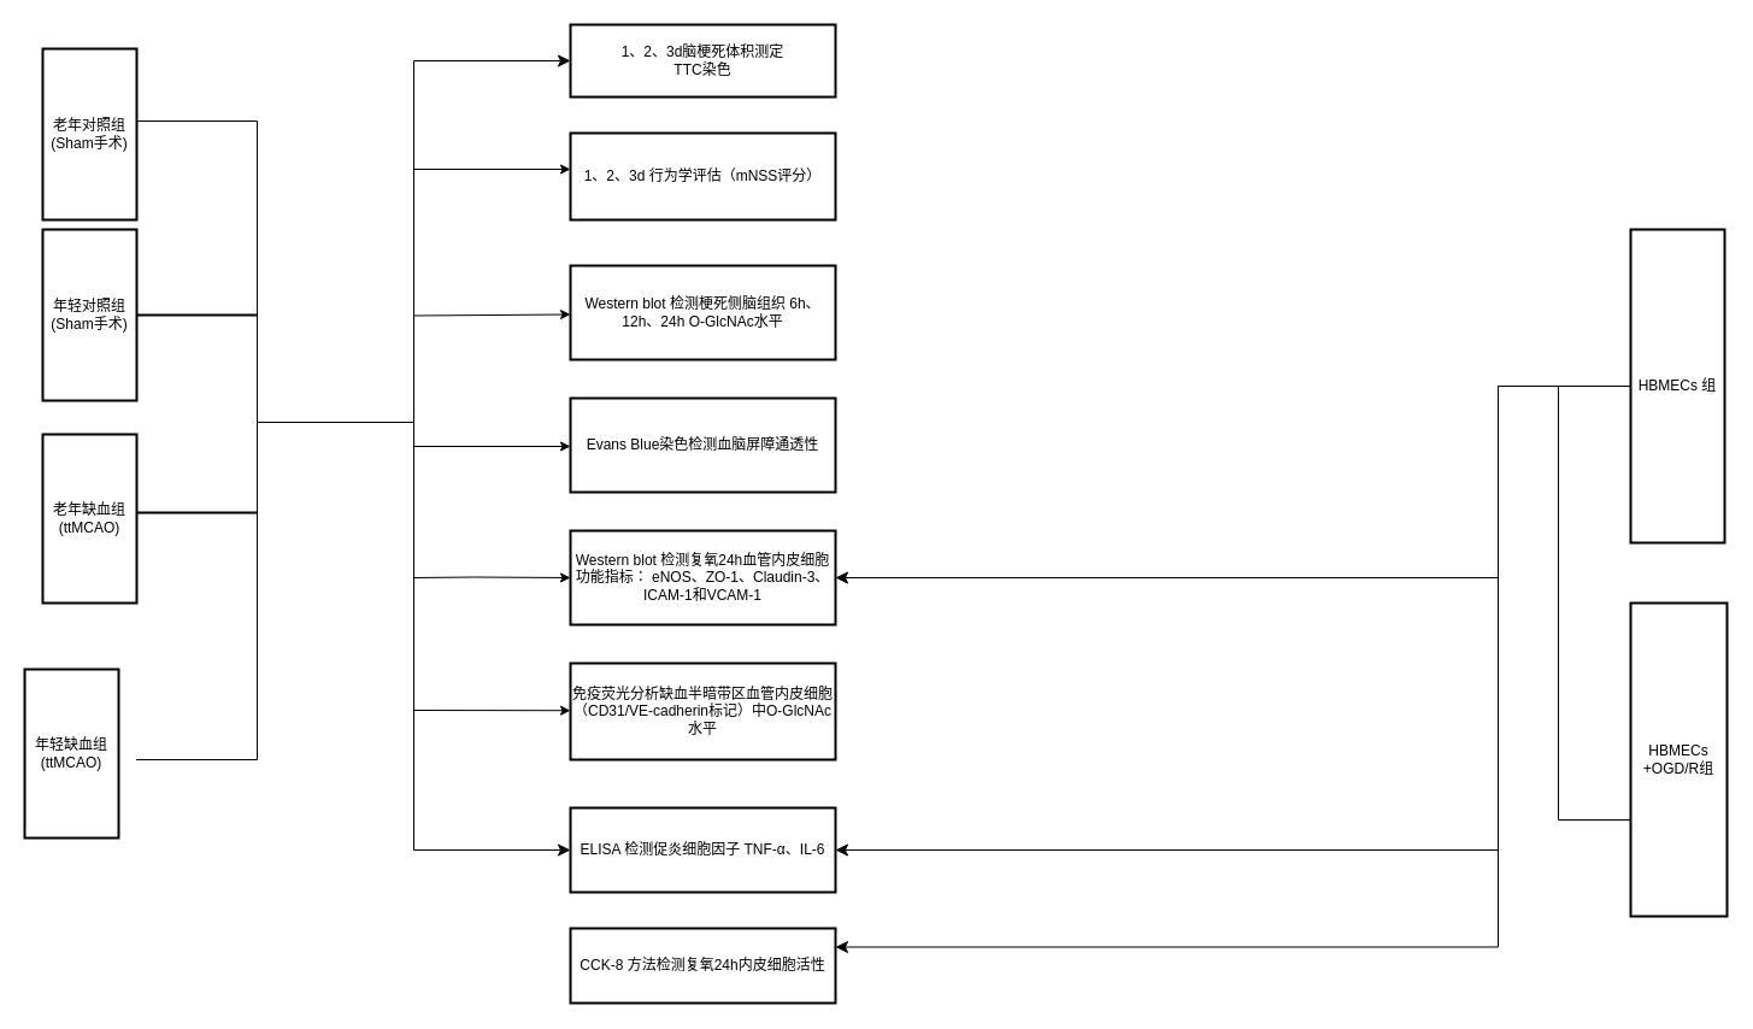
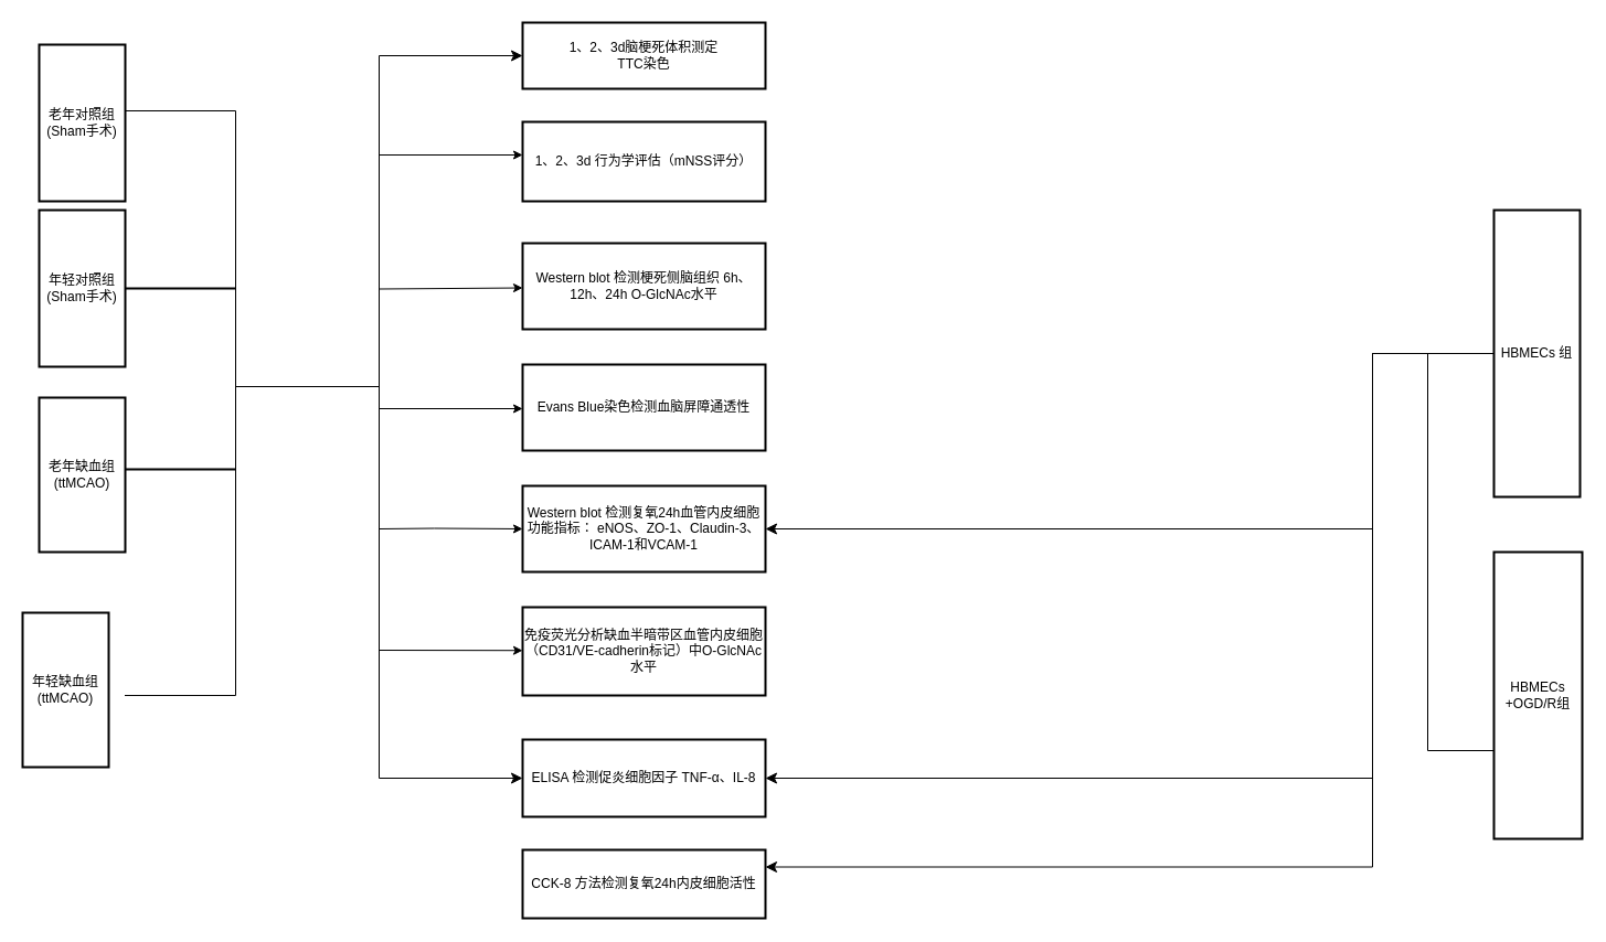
- <mxCell id="12" value="ELISA 检测促炎细胞因子 TNF-α、IL-6" style="whiteSpace=wrap;strokeWidth=2;direction=west;" parent="1" vertex="1"><mxGeometry x="473" y="670" width="220" height="70" as="geometry" /></mxCell>
+ <mxCell id="12" value="ELISA 检测促炎细胞因子 TNF-α、IL-8" style="whiteSpace=wrap;strokeWidth=2;direction=west;" parent="1" vertex="1"><mxGeometry x="473" y="670" width="220" height="70" as="geometry" /></mxCell>
